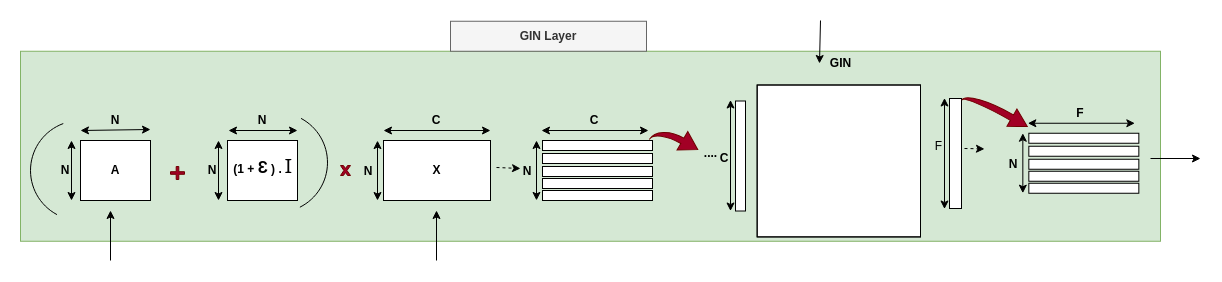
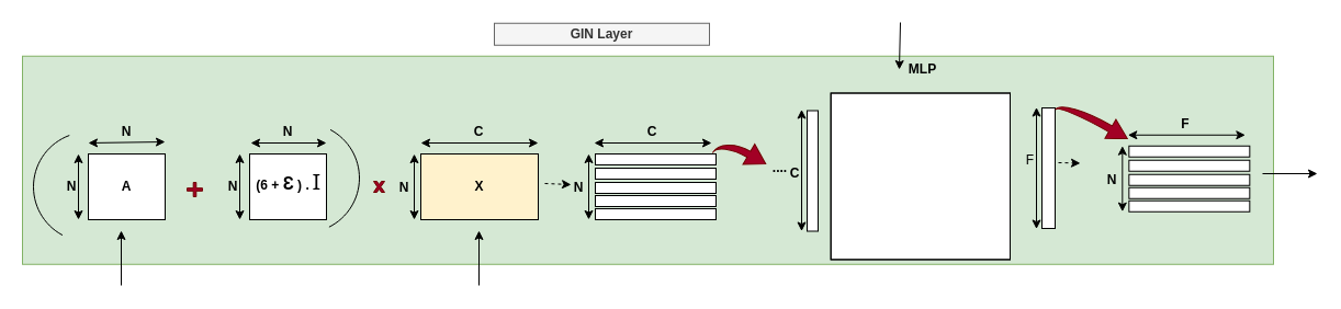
- <mxCell id="14" value="&lt;b&gt;GIN Layer&lt;/b&gt;" style="text;html=1;align=center;verticalAlign=middle;whiteSpace=wrap;rounded=0;fillColor=#f5f5f5;fontColor=#333333;strokeColor=#666666;" vertex="1" parent="1"><mxGeometry x="450" y="20.75" width="196" height="30" as="geometry" /></mxCell>
+ <mxCell id="14" value="&lt;b&gt;GIN Layer&lt;/b&gt;" style="text;html=1;align=center;verticalAlign=middle;whiteSpace=wrap;rounded=0;fillColor=#f5f5f5;fontColor=#333333;strokeColor=#666666;" vertex="1" parent="1"><mxGeometry x="450" y="20.75" width="196" height="20" as="geometry" /></mxCell>
- <mxCell id="41" value="&lt;b&gt;GIN&lt;/b&gt;" style="text;html=1;align=center;verticalAlign=middle;resizable=0;points=[];autosize=1;strokeColor=none;fillColor=none;" vertex="1" parent="1"><mxGeometry x="815" y="48" width="50" height="30" as="geometry" /></mxCell>
+ <mxCell id="41" value="&lt;b&gt;MLP&lt;/b&gt;" style="text;html=1;align=center;verticalAlign=middle;resizable=0;points=[];autosize=1;strokeColor=none;fillColor=none;" vertex="1" parent="1"><mxGeometry x="815" y="48" width="50" height="30" as="geometry" /></mxCell>
- <mxCell id="25" value="&lt;b&gt;(1 +&amp;nbsp;&lt;/b&gt;&lt;a style=&quot;text-decoration-line: none; background: none rgb(255, 255, 255); border-radius: 2px; overflow-wrap: break-word; font-family: sans-serif; font-size: 16px; text-align: start; text-wrap: wrap;&quot; title=&quot;Latin epsilon&quot; href=&quot;https://en.wikipedia.org/wiki/Latin_epsilon&quot;&gt;&lt;b&gt;&lt;font color=&quot;#000000&quot;&gt;Ɛ&lt;/font&gt;&lt;/b&gt;&lt;/a&gt;&lt;b&gt;&amp;nbsp;) .&amp;nbsp;&lt;/b&gt;&lt;h3 class=&quot;LC20lb MBeuO DKV0Md&quot; style=&quot;font-weight: 400; margin: 18px 0px 3px; padding: 5px 0px 0px; font-size: 20px; line-height: 1.3; display: inline-block;&quot;&gt;&lt;font color=&quot;#000000&quot;&gt;Ɪ&lt;/font&gt;&lt;/h3&gt;" style="text;html=1;align=center;verticalAlign=middle;resizable=0;points=[];autosize=1;strokeColor=none;fillColor=none;" vertex="1" parent="1"><mxGeometry x="217" y="120" width="90" height="70" as="geometry" /></mxCell>
+ <mxCell id="25" value="&lt;b&gt;(6 +&amp;nbsp;&lt;/b&gt;&lt;a style=&quot;text-decoration-line: none; background: none rgb(255, 255, 255); border-radius: 2px; overflow-wrap: break-word; font-family: sans-serif; font-size: 16px; text-align: start; text-wrap: wrap;&quot; title=&quot;Latin epsilon&quot; href=&quot;https://en.wikipedia.org/wiki/Latin_epsilon&quot;&gt;&lt;b&gt;&lt;font color=&quot;#000000&quot;&gt;Ɛ&lt;/font&gt;&lt;/b&gt;&lt;/a&gt;&lt;b&gt;&amp;nbsp;) .&amp;nbsp;&lt;/b&gt;&lt;h3 class=&quot;LC20lb MBeuO DKV0Md&quot; style=&quot;font-weight: 400; margin: 18px 0px 3px; padding: 5px 0px 0px; font-size: 20px; line-height: 1.3; display: inline-block;&quot;&gt;&lt;font color=&quot;#000000&quot;&gt;Ɪ&lt;/font&gt;&lt;/h3&gt;" style="text;html=1;align=center;verticalAlign=middle;resizable=0;points=[];autosize=1;strokeColor=none;fillColor=none;" vertex="1" parent="1"><mxGeometry x="217" y="120" width="90" height="70" as="geometry" /></mxCell>
- <mxCell id="10" value="&lt;b&gt;X&lt;/b&gt;" style="rounded=0;whiteSpace=wrap;html=1;" vertex="1" parent="1"><mxGeometry x="383" y="140" width="107" height="60" as="geometry" /></mxCell>
+ <mxCell id="10" value="&lt;b&gt;X&lt;/b&gt;" style="rounded=0;whiteSpace=wrap;html=1;fillColor=#fff2cc;" vertex="1" parent="1"><mxGeometry x="383" y="140" width="107" height="60" as="geometry" /></mxCell>
